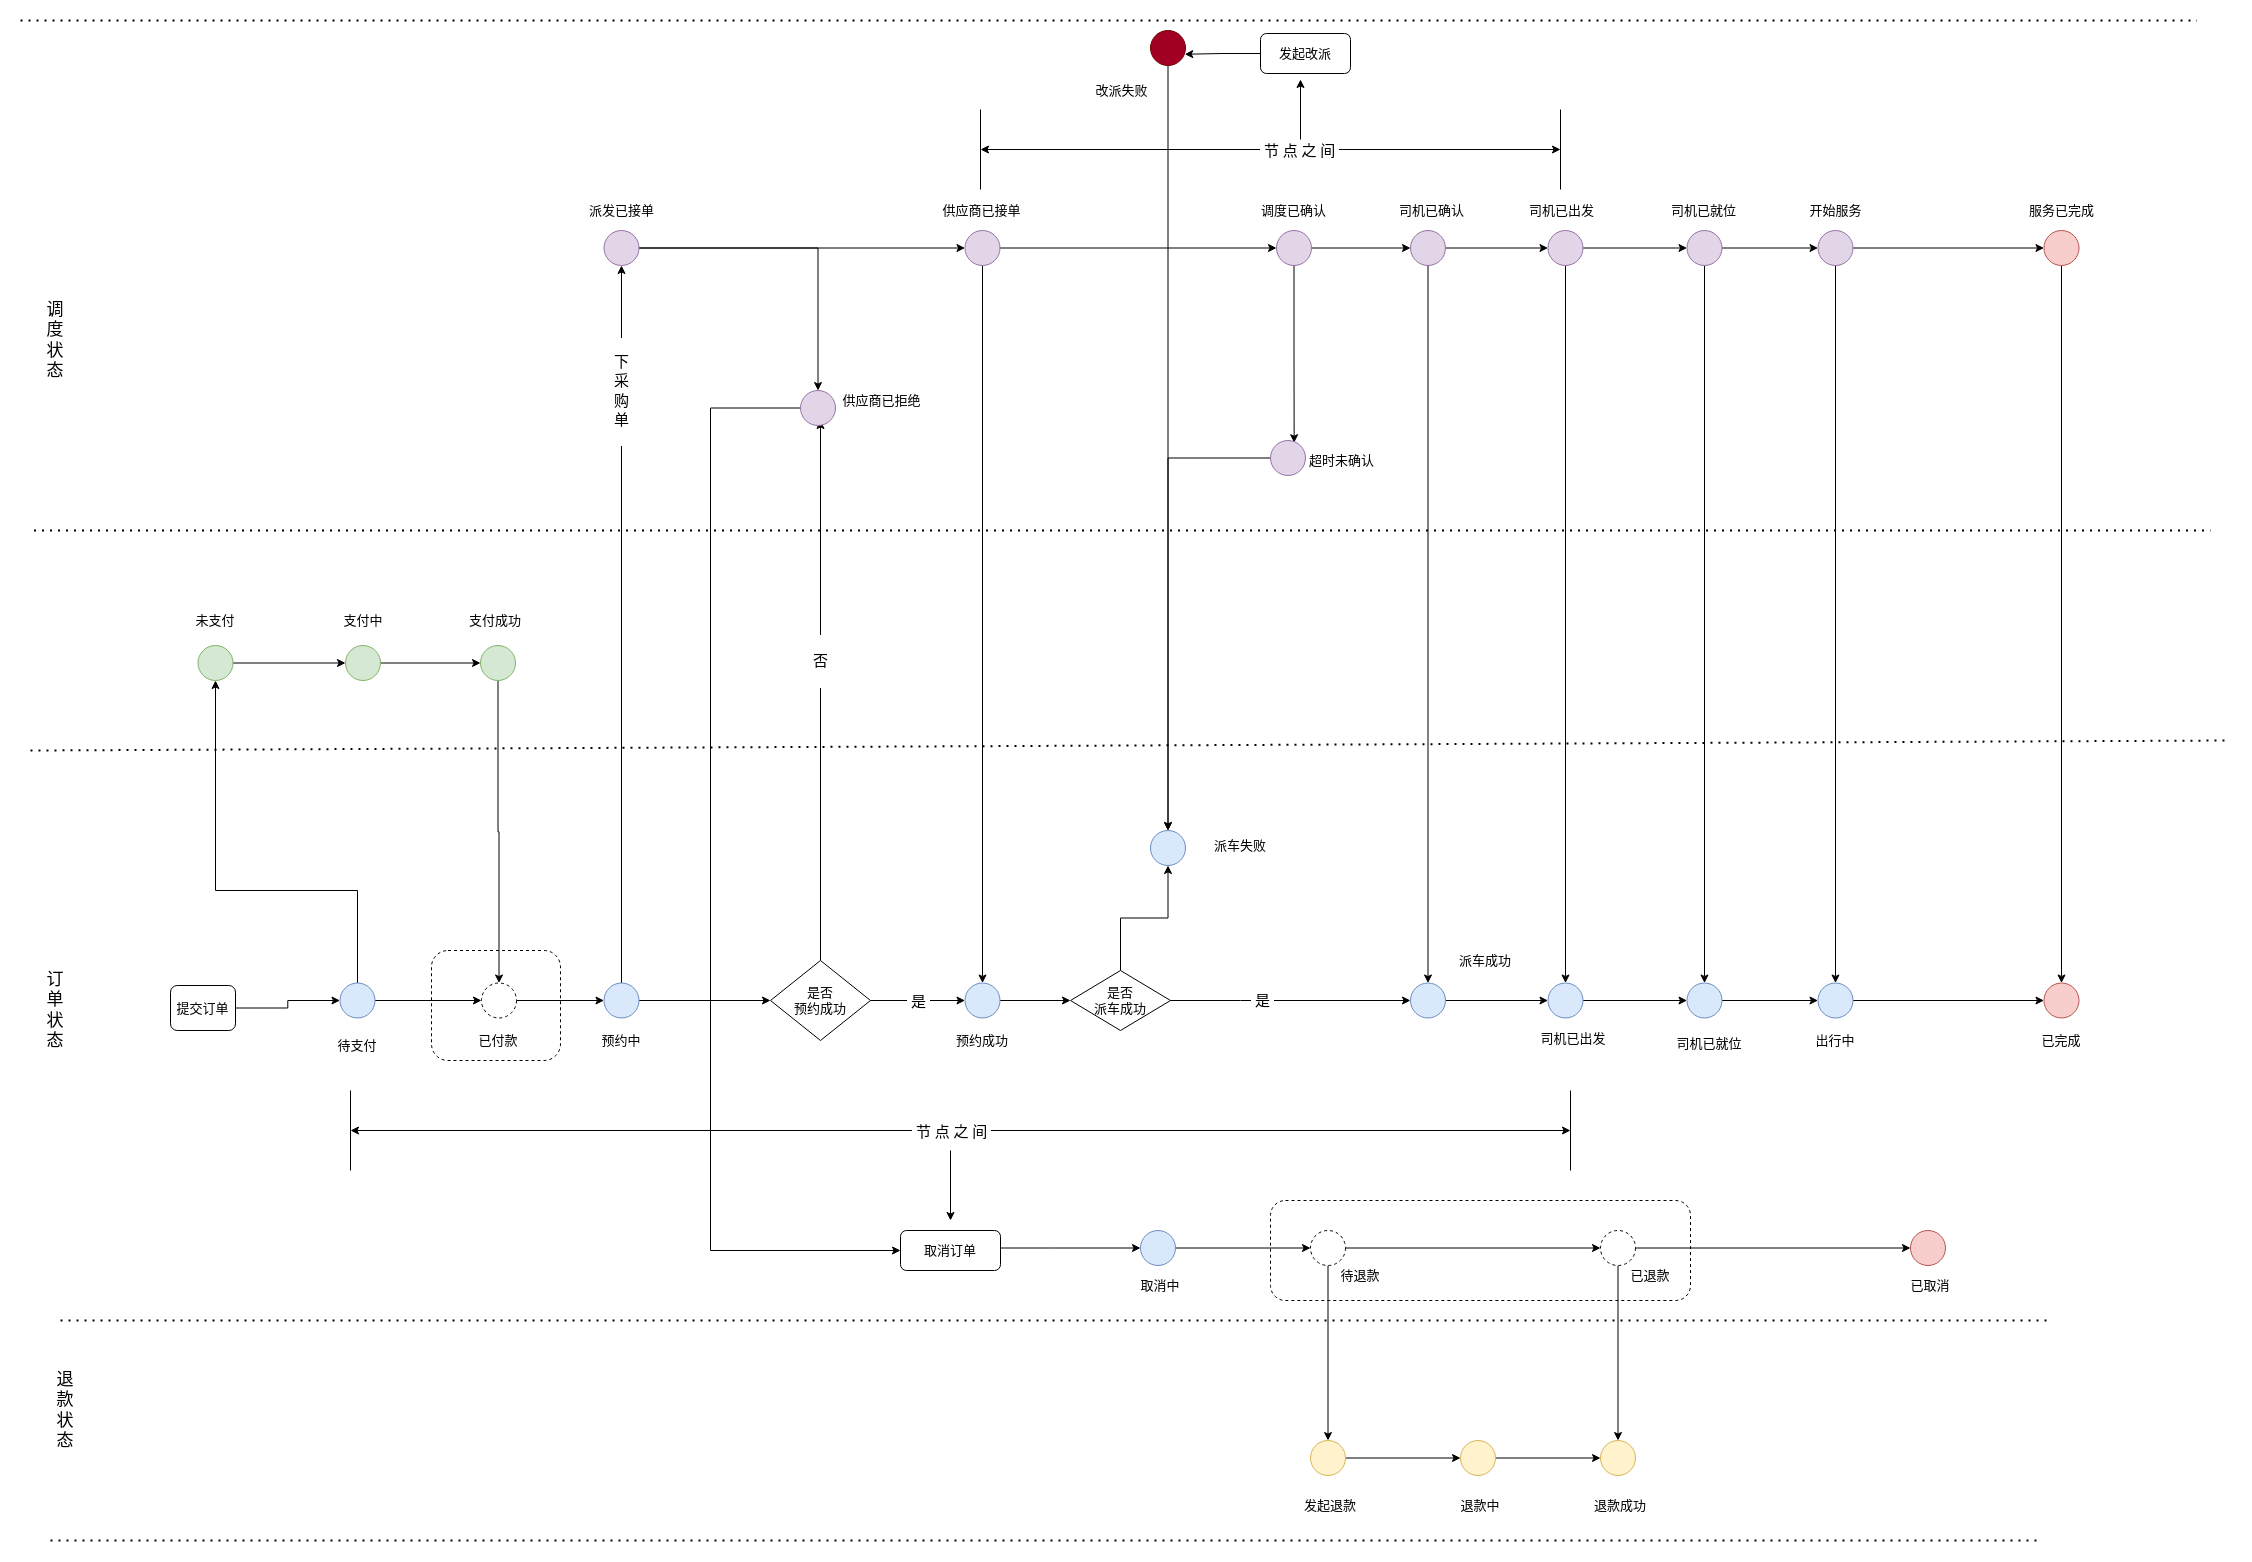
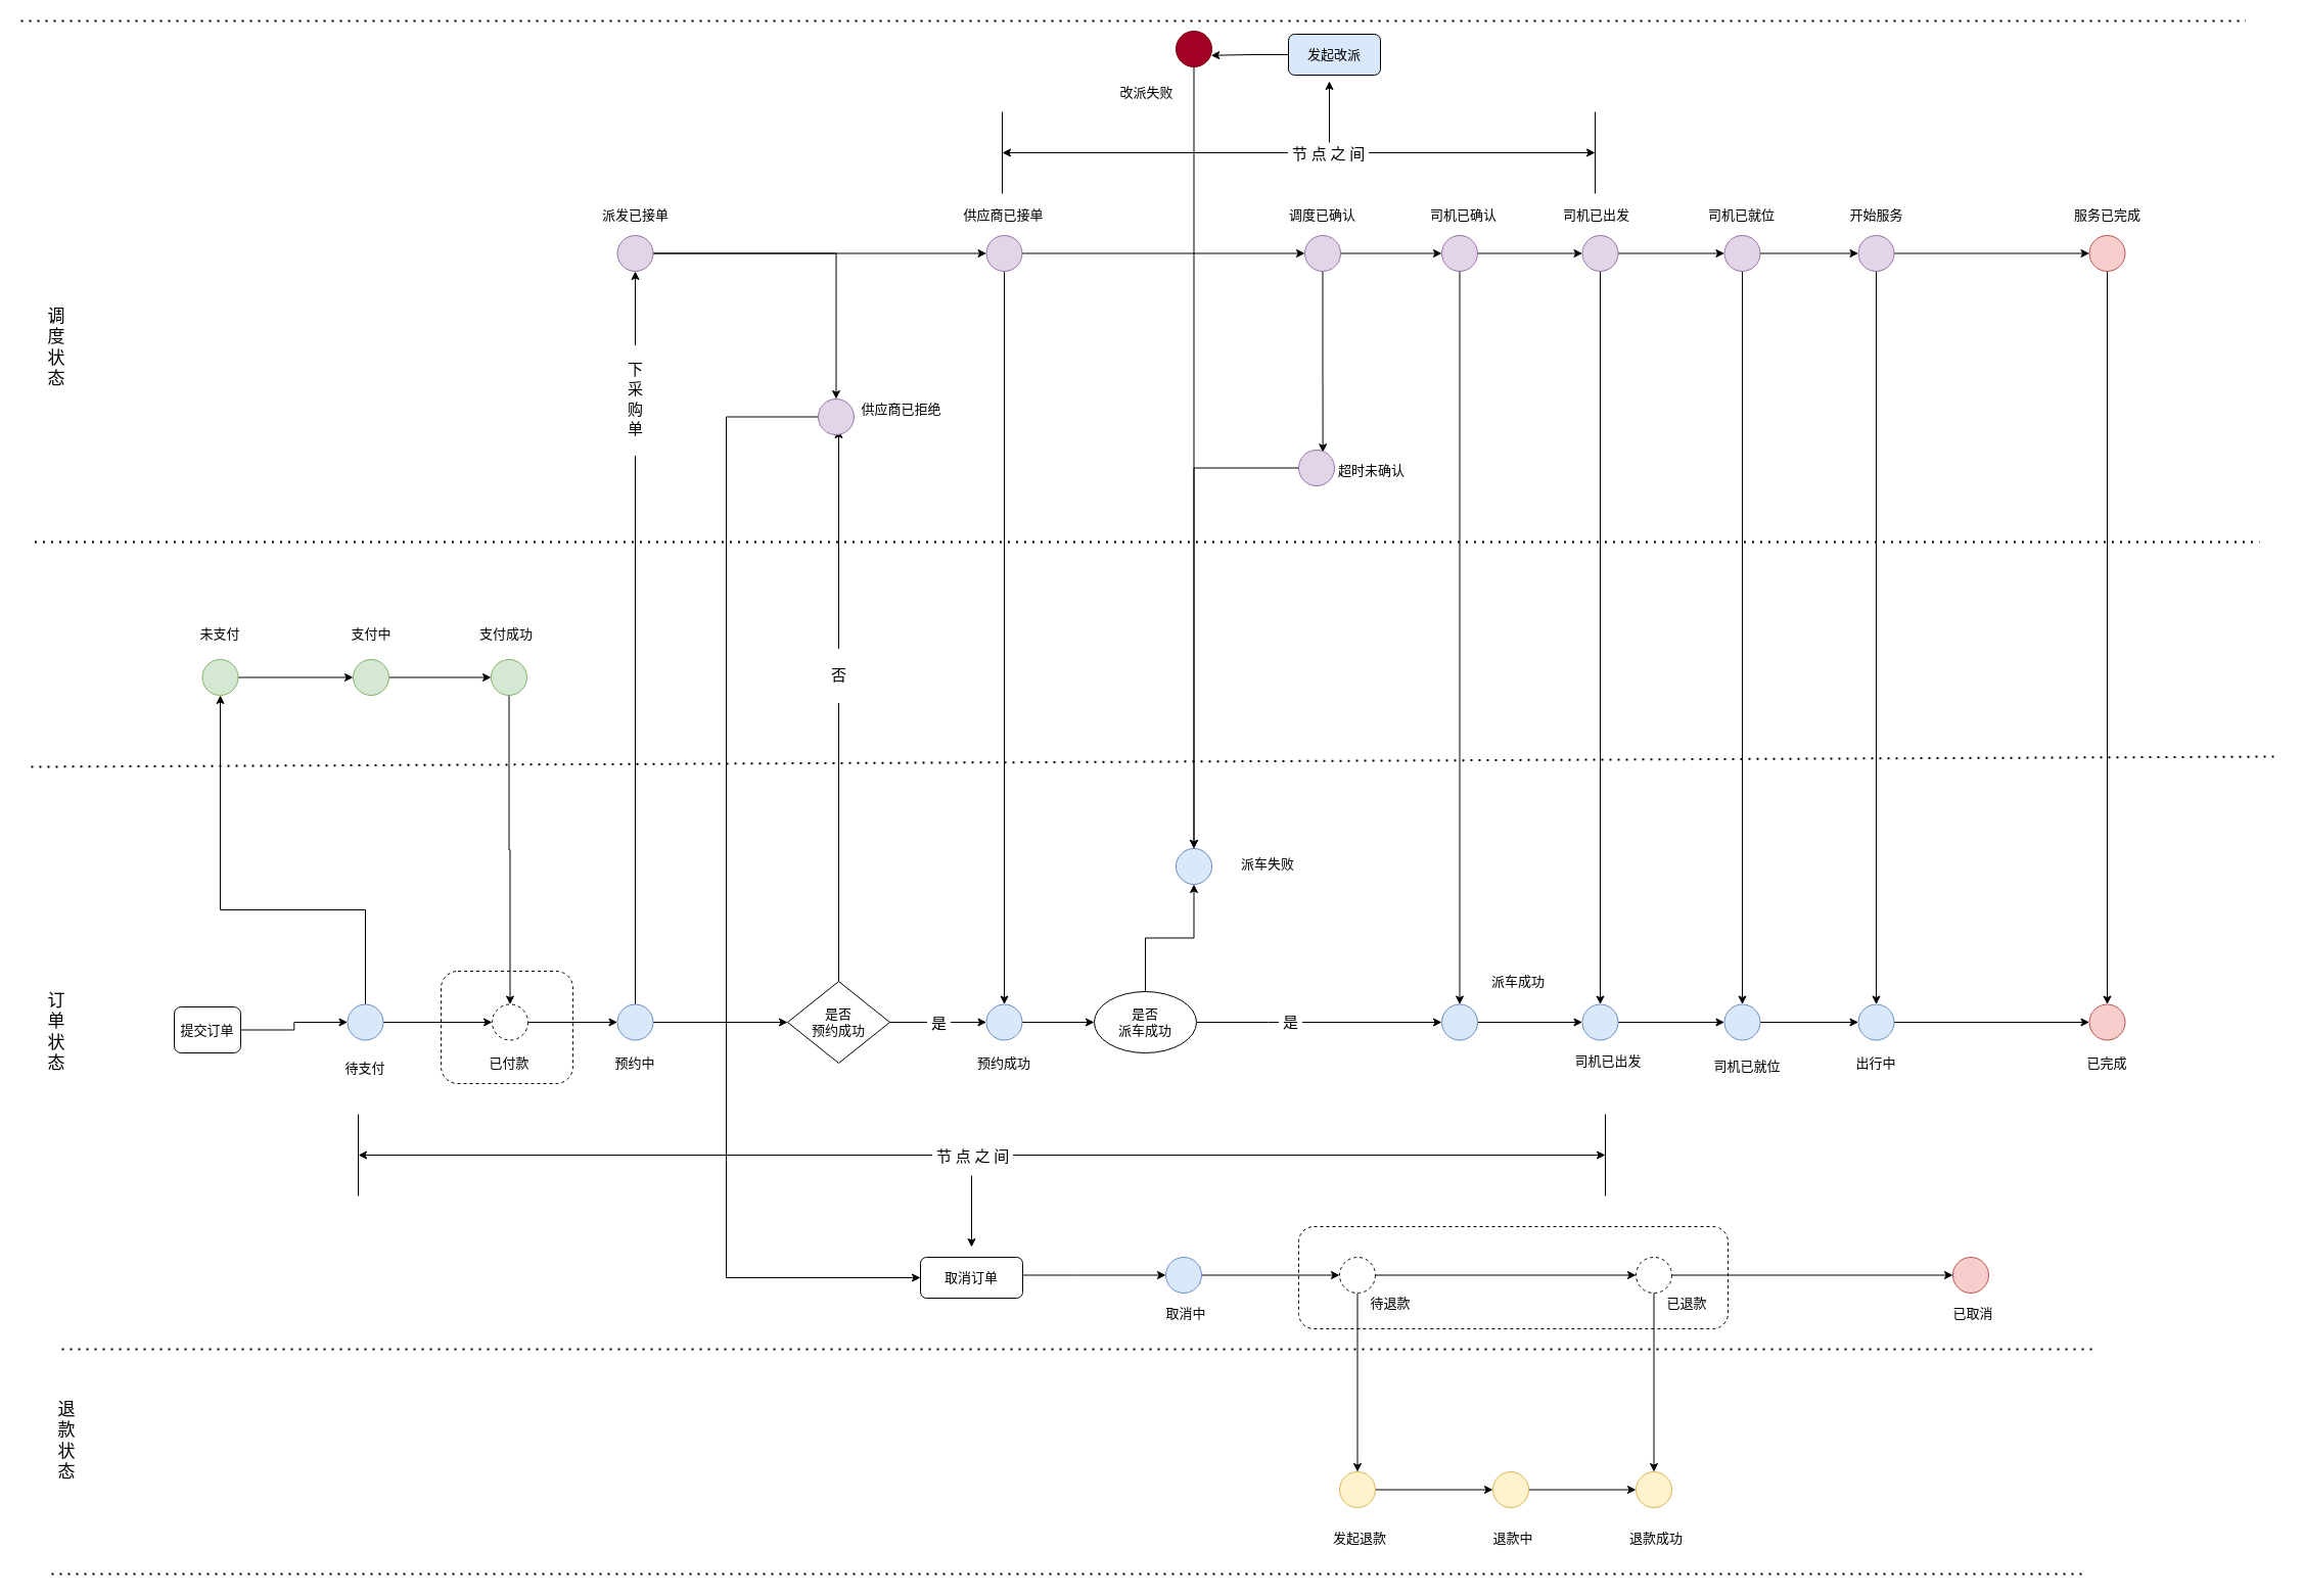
- <mxCell id="133" value="发起改派" style="rounded=1;whiteSpace=wrap;html=1;fontSize=13;" vertex="1" parent="1"><mxGeometry x="1260" y="33" width="90" height="40" as="geometry" /></mxCell>
+ <mxCell id="133" value="发起改派" style="rounded=1;whiteSpace=wrap;html=1;fontSize=13;fillColor=#dae8fc;" vertex="1" parent="1"><mxGeometry x="1260" y="33" width="90" height="40" as="geometry" /></mxCell>
- <mxCell id="33" value="是否&lt;br&gt;派车成功" style="rhombus;whiteSpace=wrap;html=1;fontSize=13;" vertex="1" parent="1"><mxGeometry x="1070" y="970" width="100" height="60" as="geometry" /></mxCell>
+ <mxCell id="33" value="是否&lt;br&gt;派车成功" style="ellipse;whiteSpace=wrap;html=1;fontSize=13;" vertex="1" parent="1"><mxGeometry x="1070" y="970" width="100" height="60" as="geometry" /></mxCell>
